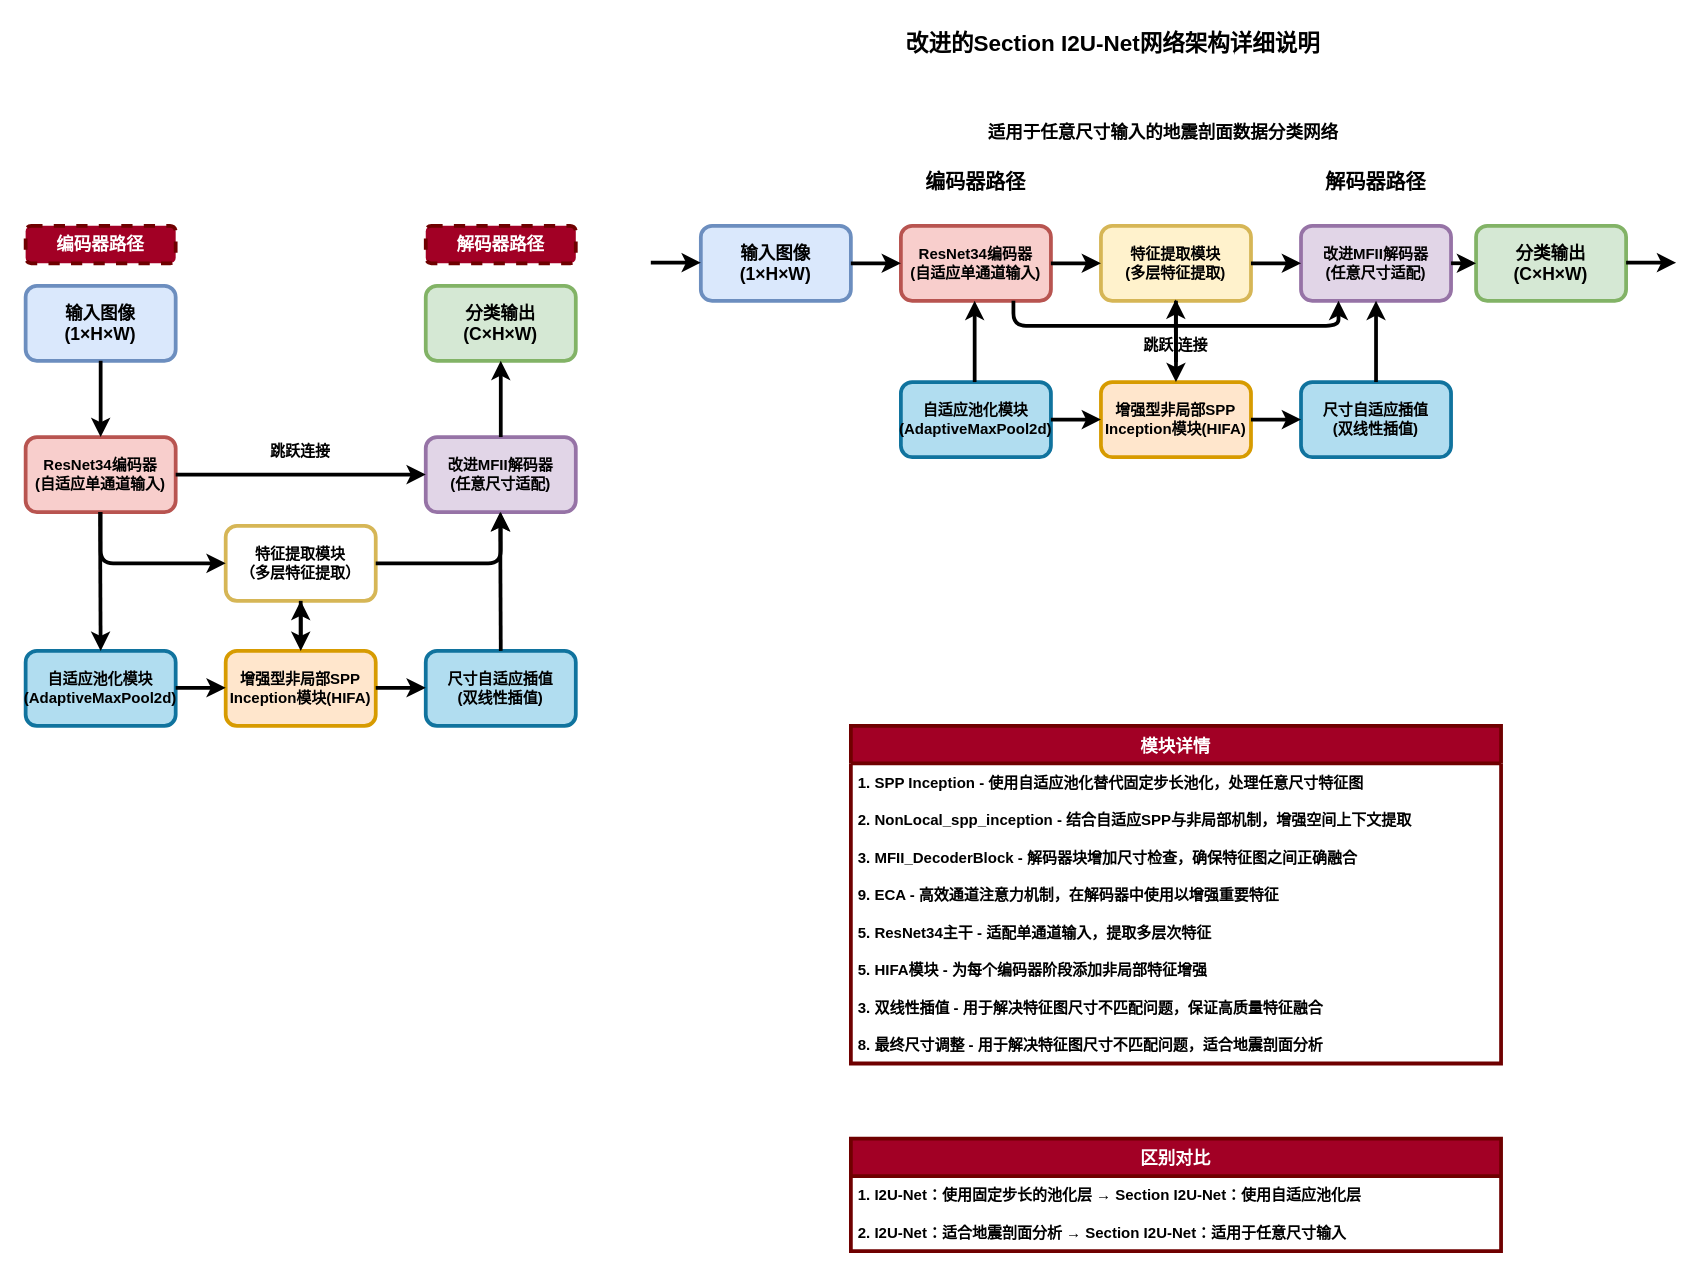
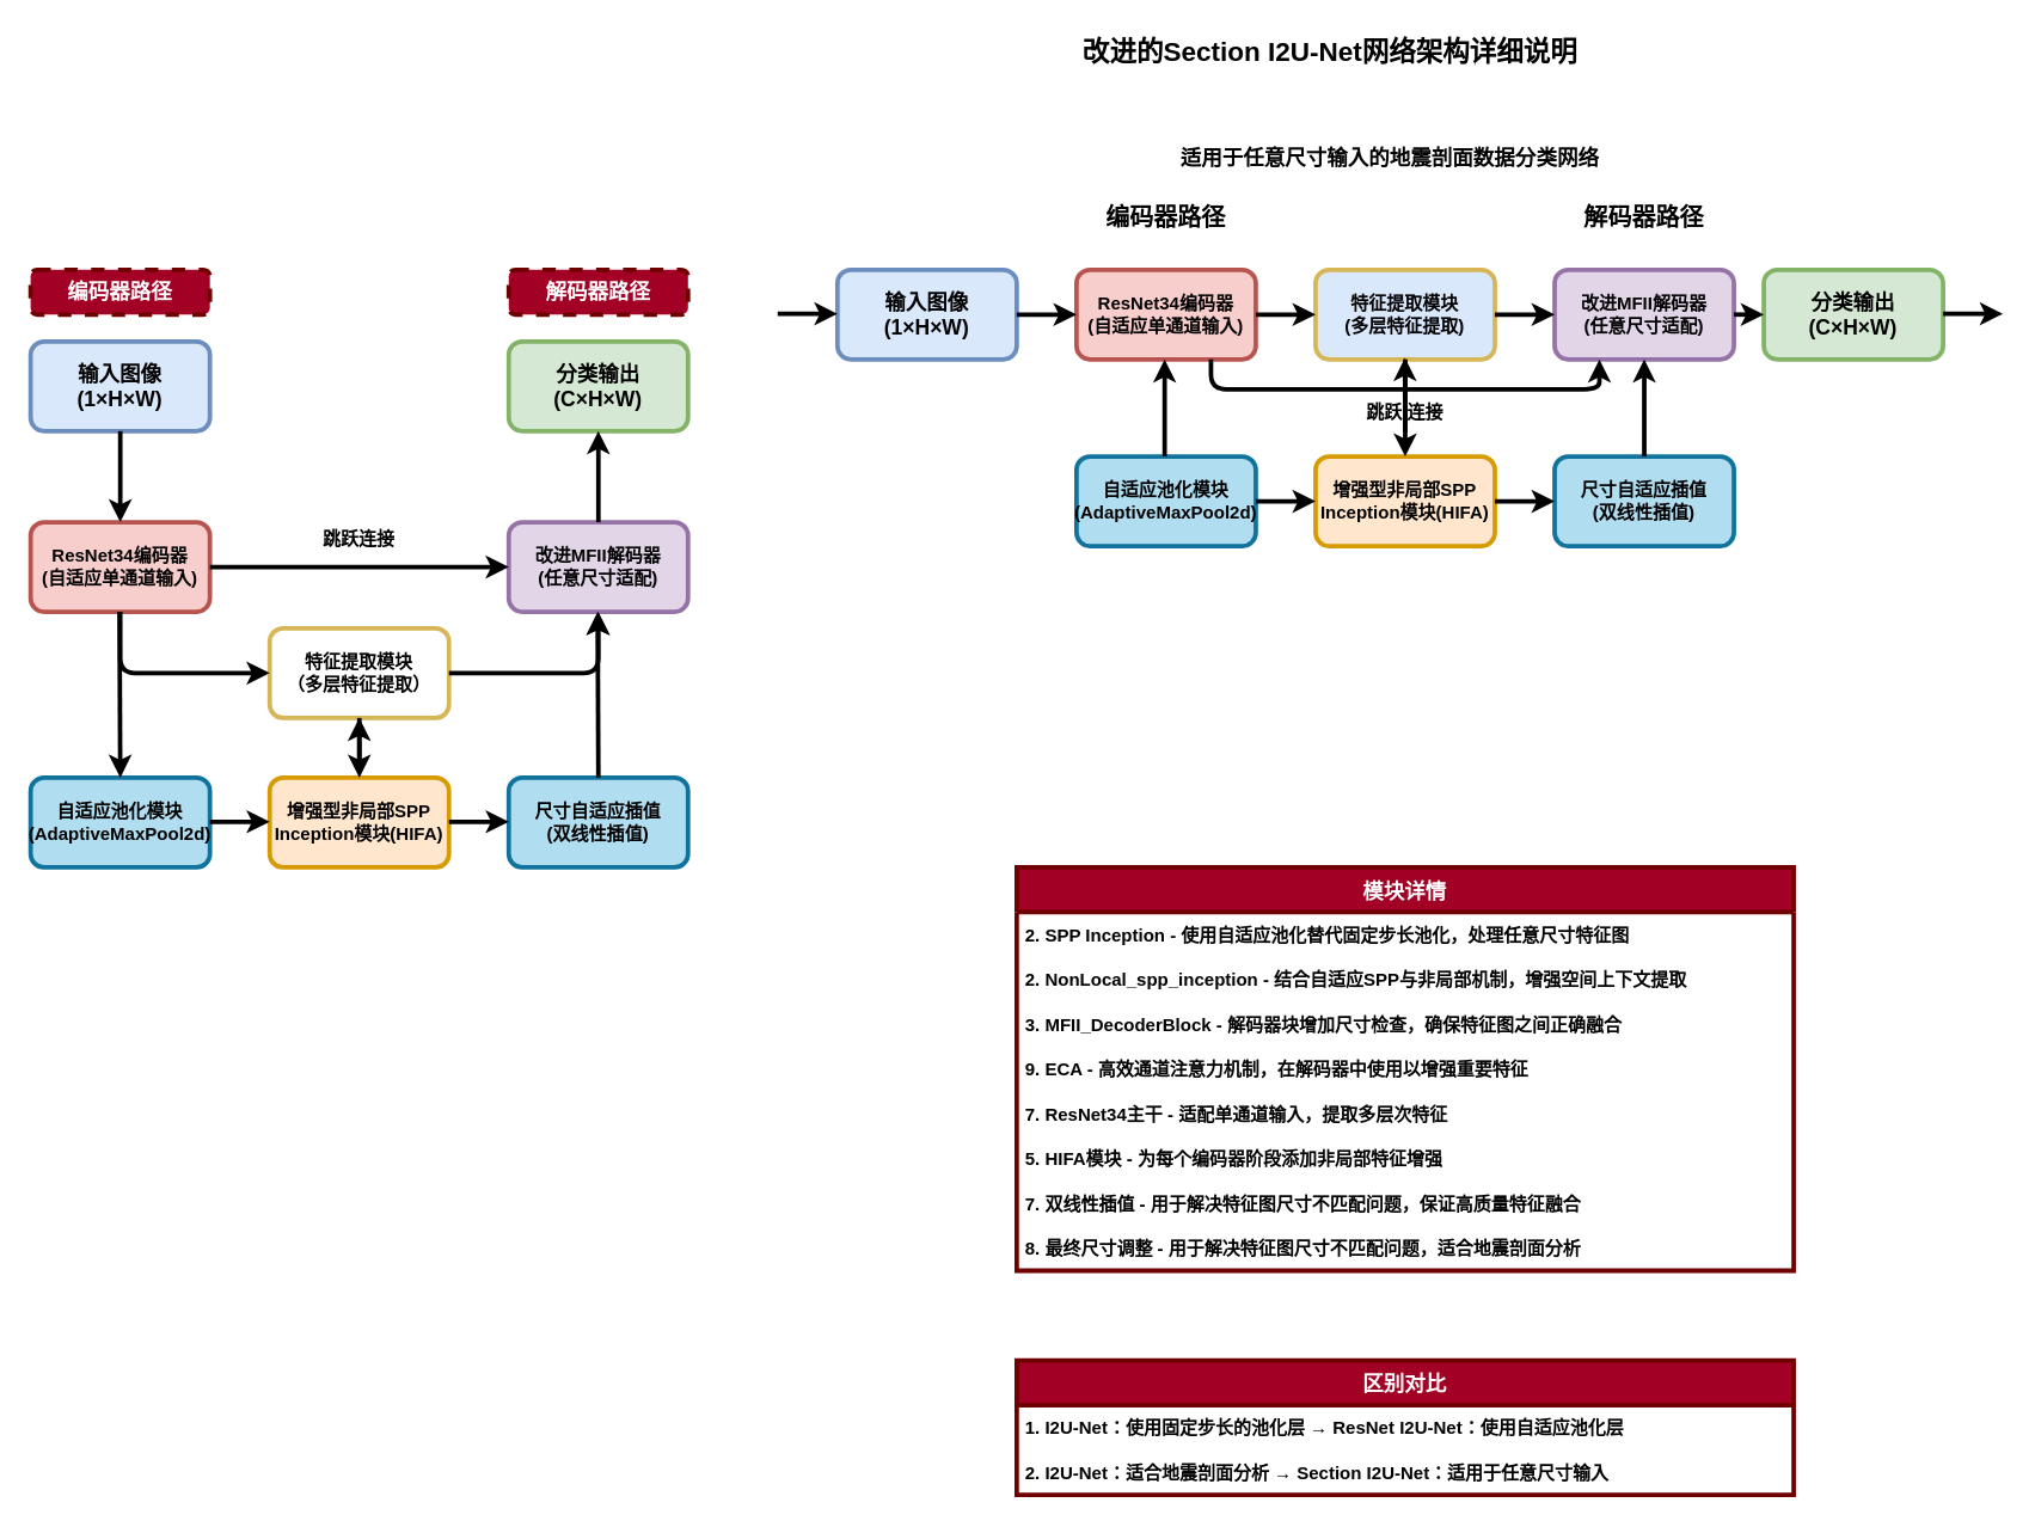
- <mxCell id="8" value="特征提取模块&#10;(多层特征提取)" style="rounded=1;whiteSpace=wrap;html=1;fillColor=#fff2cc;strokeColor=#d6b656;fontStyle=1;fontSize=12;strokeWidth=3;" parent="1" vertex="1"><mxGeometry x="880" y="180" width="120" height="60" as="geometry" /></mxCell>
+ <mxCell id="8" value="特征提取模块&#10;(多层特征提取)" style="rounded=1;whiteSpace=wrap;html=1;fillColor=#dae8fc;strokeColor=#d6b656;fontStyle=1;fontSize=12;strokeWidth=3;" parent="1" vertex="1"><mxGeometry x="880" y="180" width="120" height="60" as="geometry" /></mxCell>
- <mxCell id="27" value="1. SPP Inception - 使用自适应池化替代固定步长池化，处理任意尺寸特征图" style="text;strokeColor=none;fillColor=none;align=left;verticalAlign=middle;spacingLeft=4;spacingRight=4;overflow=hidden;points=[[0,0.5],[1,0.5]];portConstraint=eastwest;rotatable=0;fontStyle=1;fontSize=12;" parent="26" vertex="1"><mxGeometry y="30" width="520" height="30" as="geometry" /></mxCell>
+ <mxCell id="27" value="2. SPP Inception - 使用自适应池化替代固定步长池化，处理任意尺寸特征图" style="text;strokeColor=none;fillColor=none;align=left;verticalAlign=middle;spacingLeft=4;spacingRight=4;overflow=hidden;points=[[0,0.5],[1,0.5]];portConstraint=eastwest;rotatable=0;fontStyle=1;fontSize=12;" parent="26" vertex="1"><mxGeometry y="30" width="520" height="30" as="geometry" /></mxCell>
- <mxCell id="31" value="5. ResNet34主干 - 适配单通道输入，提取多层次特征" style="text;strokeColor=none;fillColor=none;align=left;verticalAlign=middle;spacingLeft=4;spacingRight=4;overflow=hidden;points=[[0,0.5],[1,0.5]];portConstraint=eastwest;rotatable=0;fontStyle=1;fontSize=12;" parent="26" vertex="1"><mxGeometry y="150" width="520" height="30" as="geometry" /></mxCell>
+ <mxCell id="31" value="7. ResNet34主干 - 适配单通道输入，提取多层次特征" style="text;strokeColor=none;fillColor=none;align=left;verticalAlign=middle;spacingLeft=4;spacingRight=4;overflow=hidden;points=[[0,0.5],[1,0.5]];portConstraint=eastwest;rotatable=0;fontStyle=1;fontSize=12;" parent="26" vertex="1"><mxGeometry y="150" width="520" height="30" as="geometry" /></mxCell>
- <mxCell id="33" value="3. 双线性插值 - 用于解决特征图尺寸不匹配问题，保证高质量特征融合" style="text;strokeColor=none;fillColor=none;align=left;verticalAlign=middle;spacingLeft=4;spacingRight=4;overflow=hidden;points=[[0,0.5],[1,0.5]];portConstraint=eastwest;rotatable=0;fontStyle=1;fontSize=12;" parent="26" vertex="1"><mxGeometry y="210" width="520" height="30" as="geometry" /></mxCell>
+ <mxCell id="33" value="7. 双线性插值 - 用于解决特征图尺寸不匹配问题，保证高质量特征融合" style="text;strokeColor=none;fillColor=none;align=left;verticalAlign=middle;spacingLeft=4;spacingRight=4;overflow=hidden;points=[[0,0.5],[1,0.5]];portConstraint=eastwest;rotatable=0;fontStyle=1;fontSize=12;" parent="26" vertex="1"><mxGeometry y="210" width="520" height="30" as="geometry" /></mxCell>
- <mxCell id="36" value="1. I2U-Net：使用固定步长的池化层 → Section I2U-Net：使用自适应池化层" style="text;strokeColor=none;fillColor=none;align=left;verticalAlign=middle;spacingLeft=4;spacingRight=4;overflow=hidden;points=[[0,0.5],[1,0.5]];portConstraint=eastwest;rotatable=0;fontStyle=1;fontSize=12;" parent="35" vertex="1"><mxGeometry y="30" width="520" height="30" as="geometry" /></mxCell>
+ <mxCell id="36" value="1. I2U-Net：使用固定步长的池化层 → ResNet I2U-Net：使用自适应池化层" style="text;strokeColor=none;fillColor=none;align=left;verticalAlign=middle;spacingLeft=4;spacingRight=4;overflow=hidden;points=[[0,0.5],[1,0.5]];portConstraint=eastwest;rotatable=0;fontStyle=1;fontSize=12;" parent="35" vertex="1"><mxGeometry y="30" width="520" height="30" as="geometry" /></mxCell>
